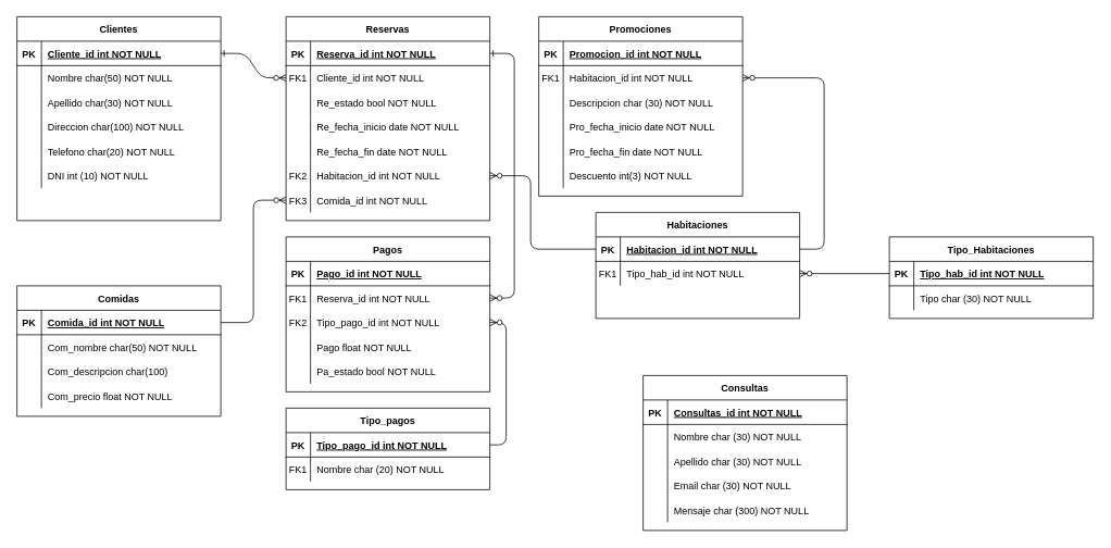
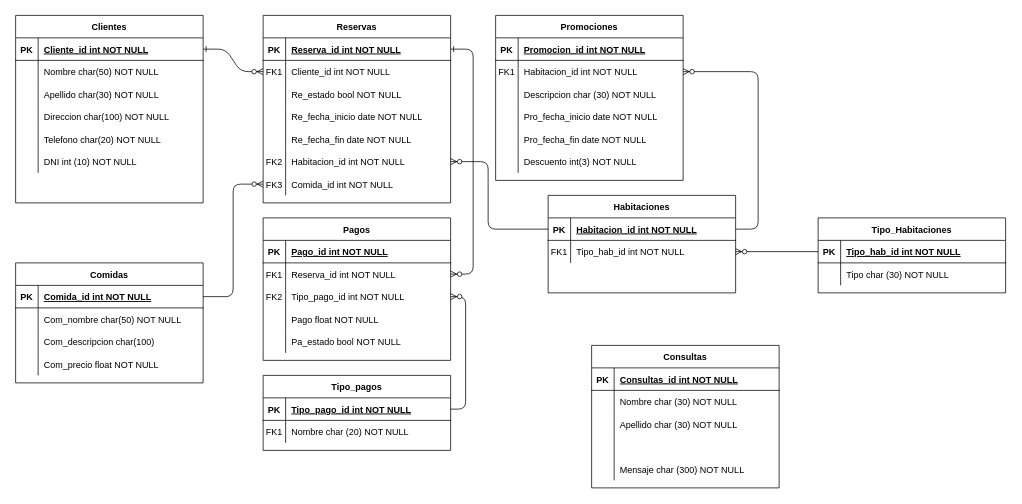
- <mxCell id="131" value="Email char (30) NOT NULL" style="shape=partialRectangle;overflow=hidden;connectable=0;fillColor=none;top=0;left=0;bottom=0;right=0;align=left;spacingLeft=6;" vertex="1" parent="129"><mxGeometry x="30" width="220" height="30" as="geometry" /></mxCell>
